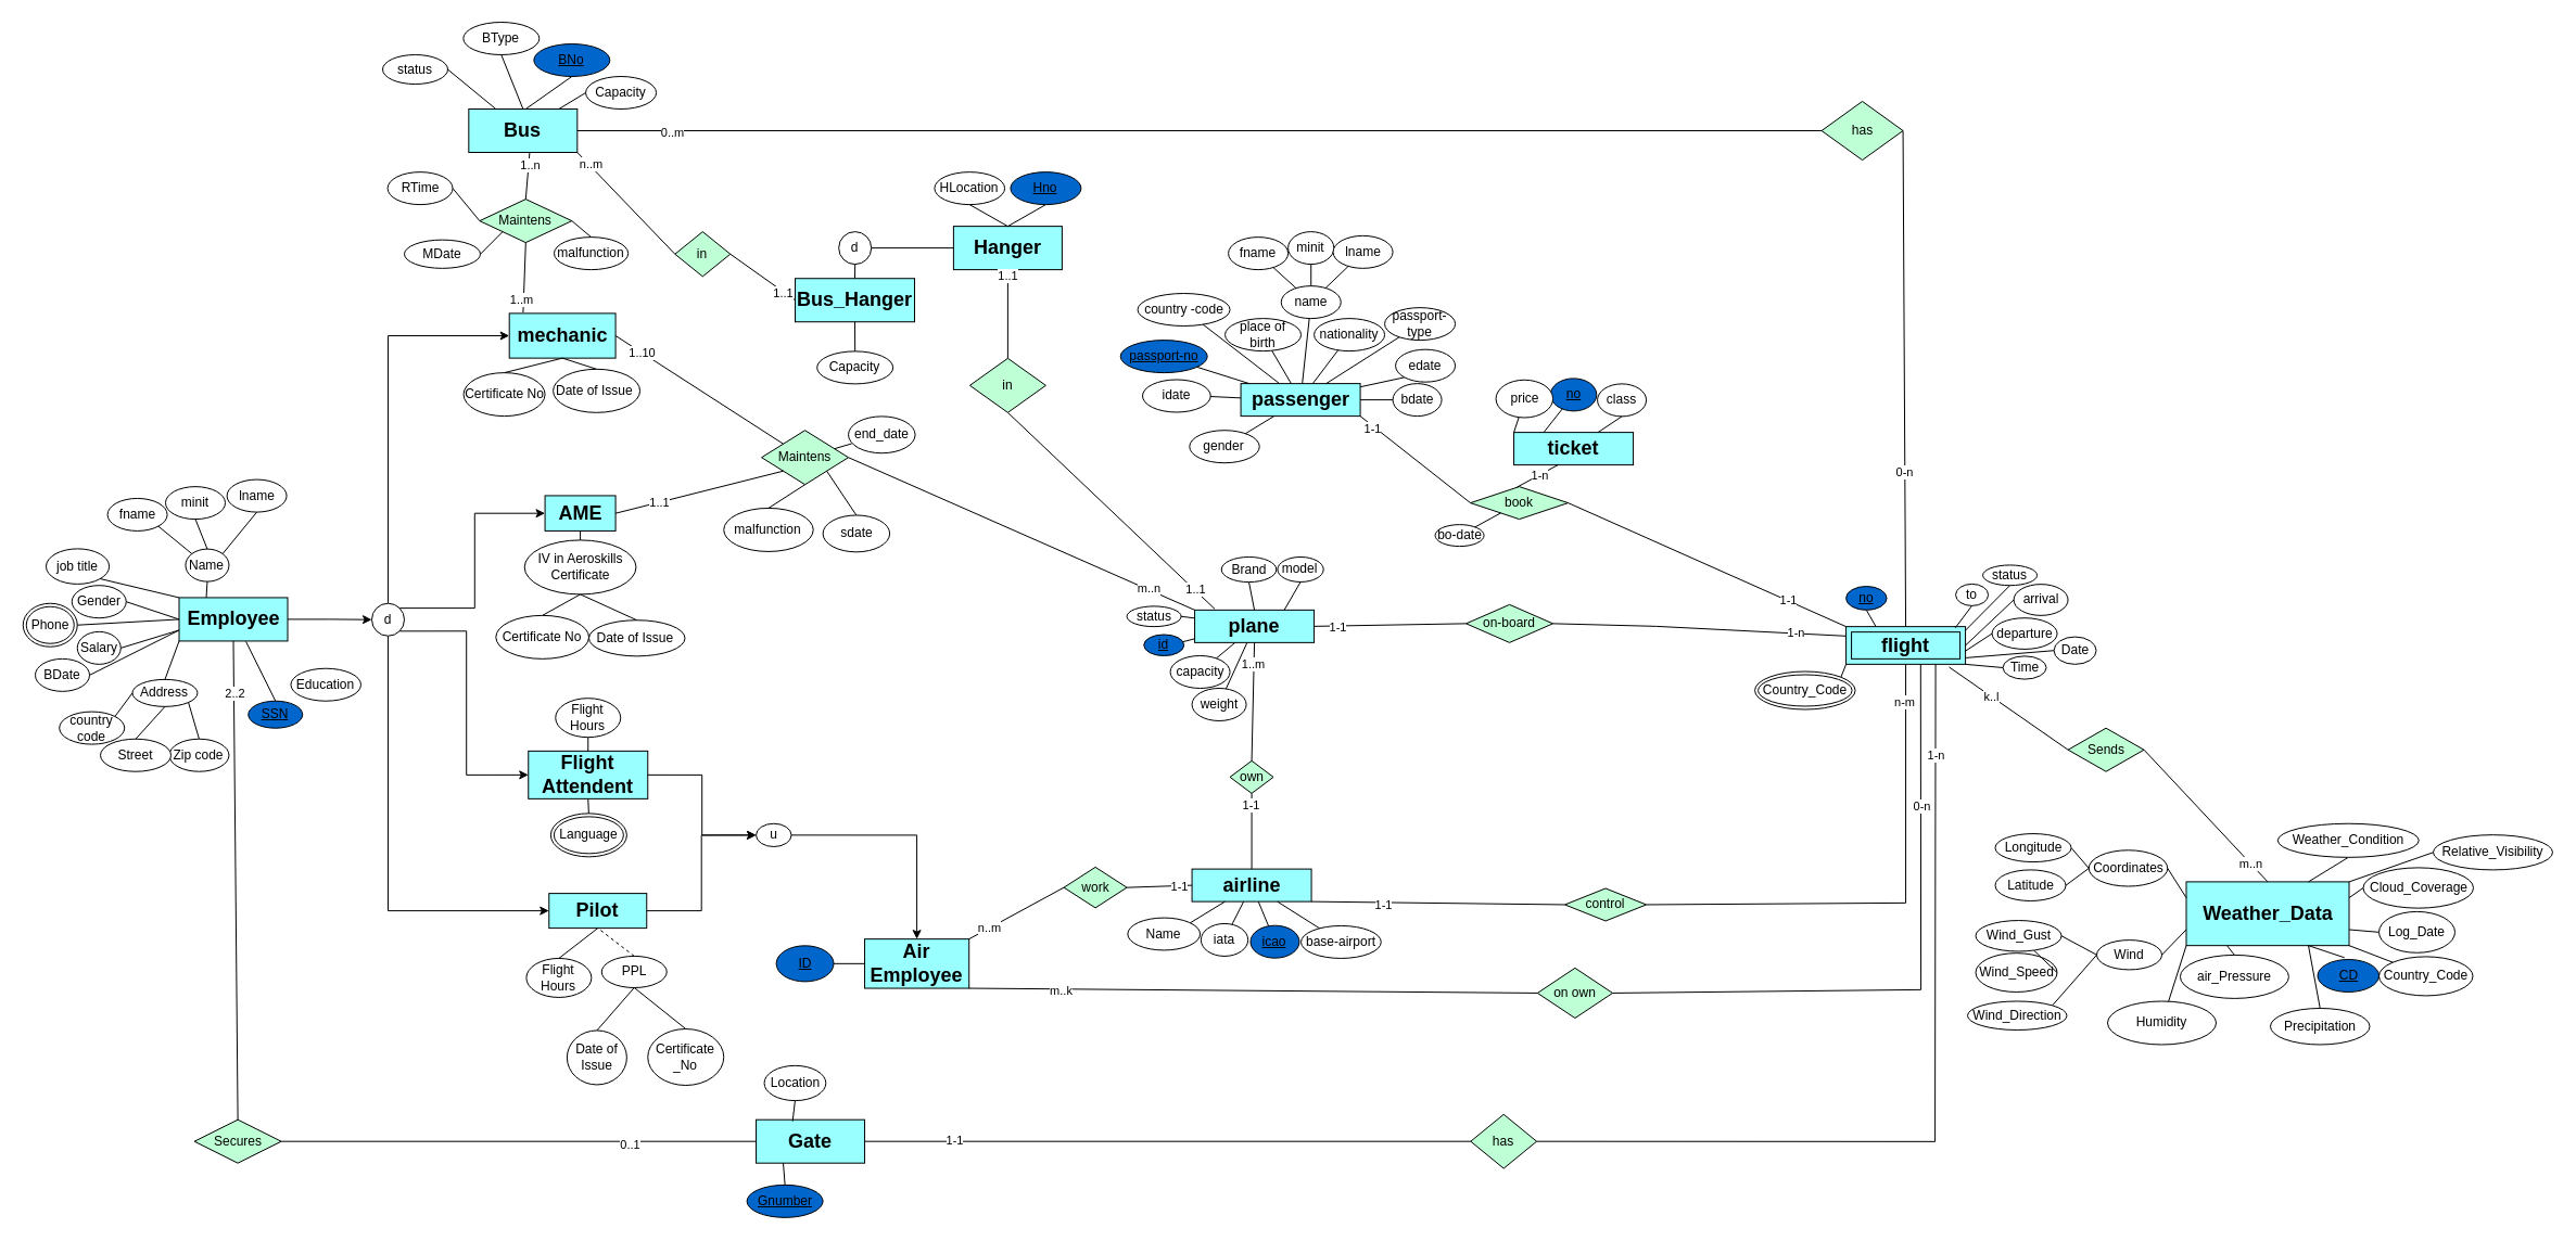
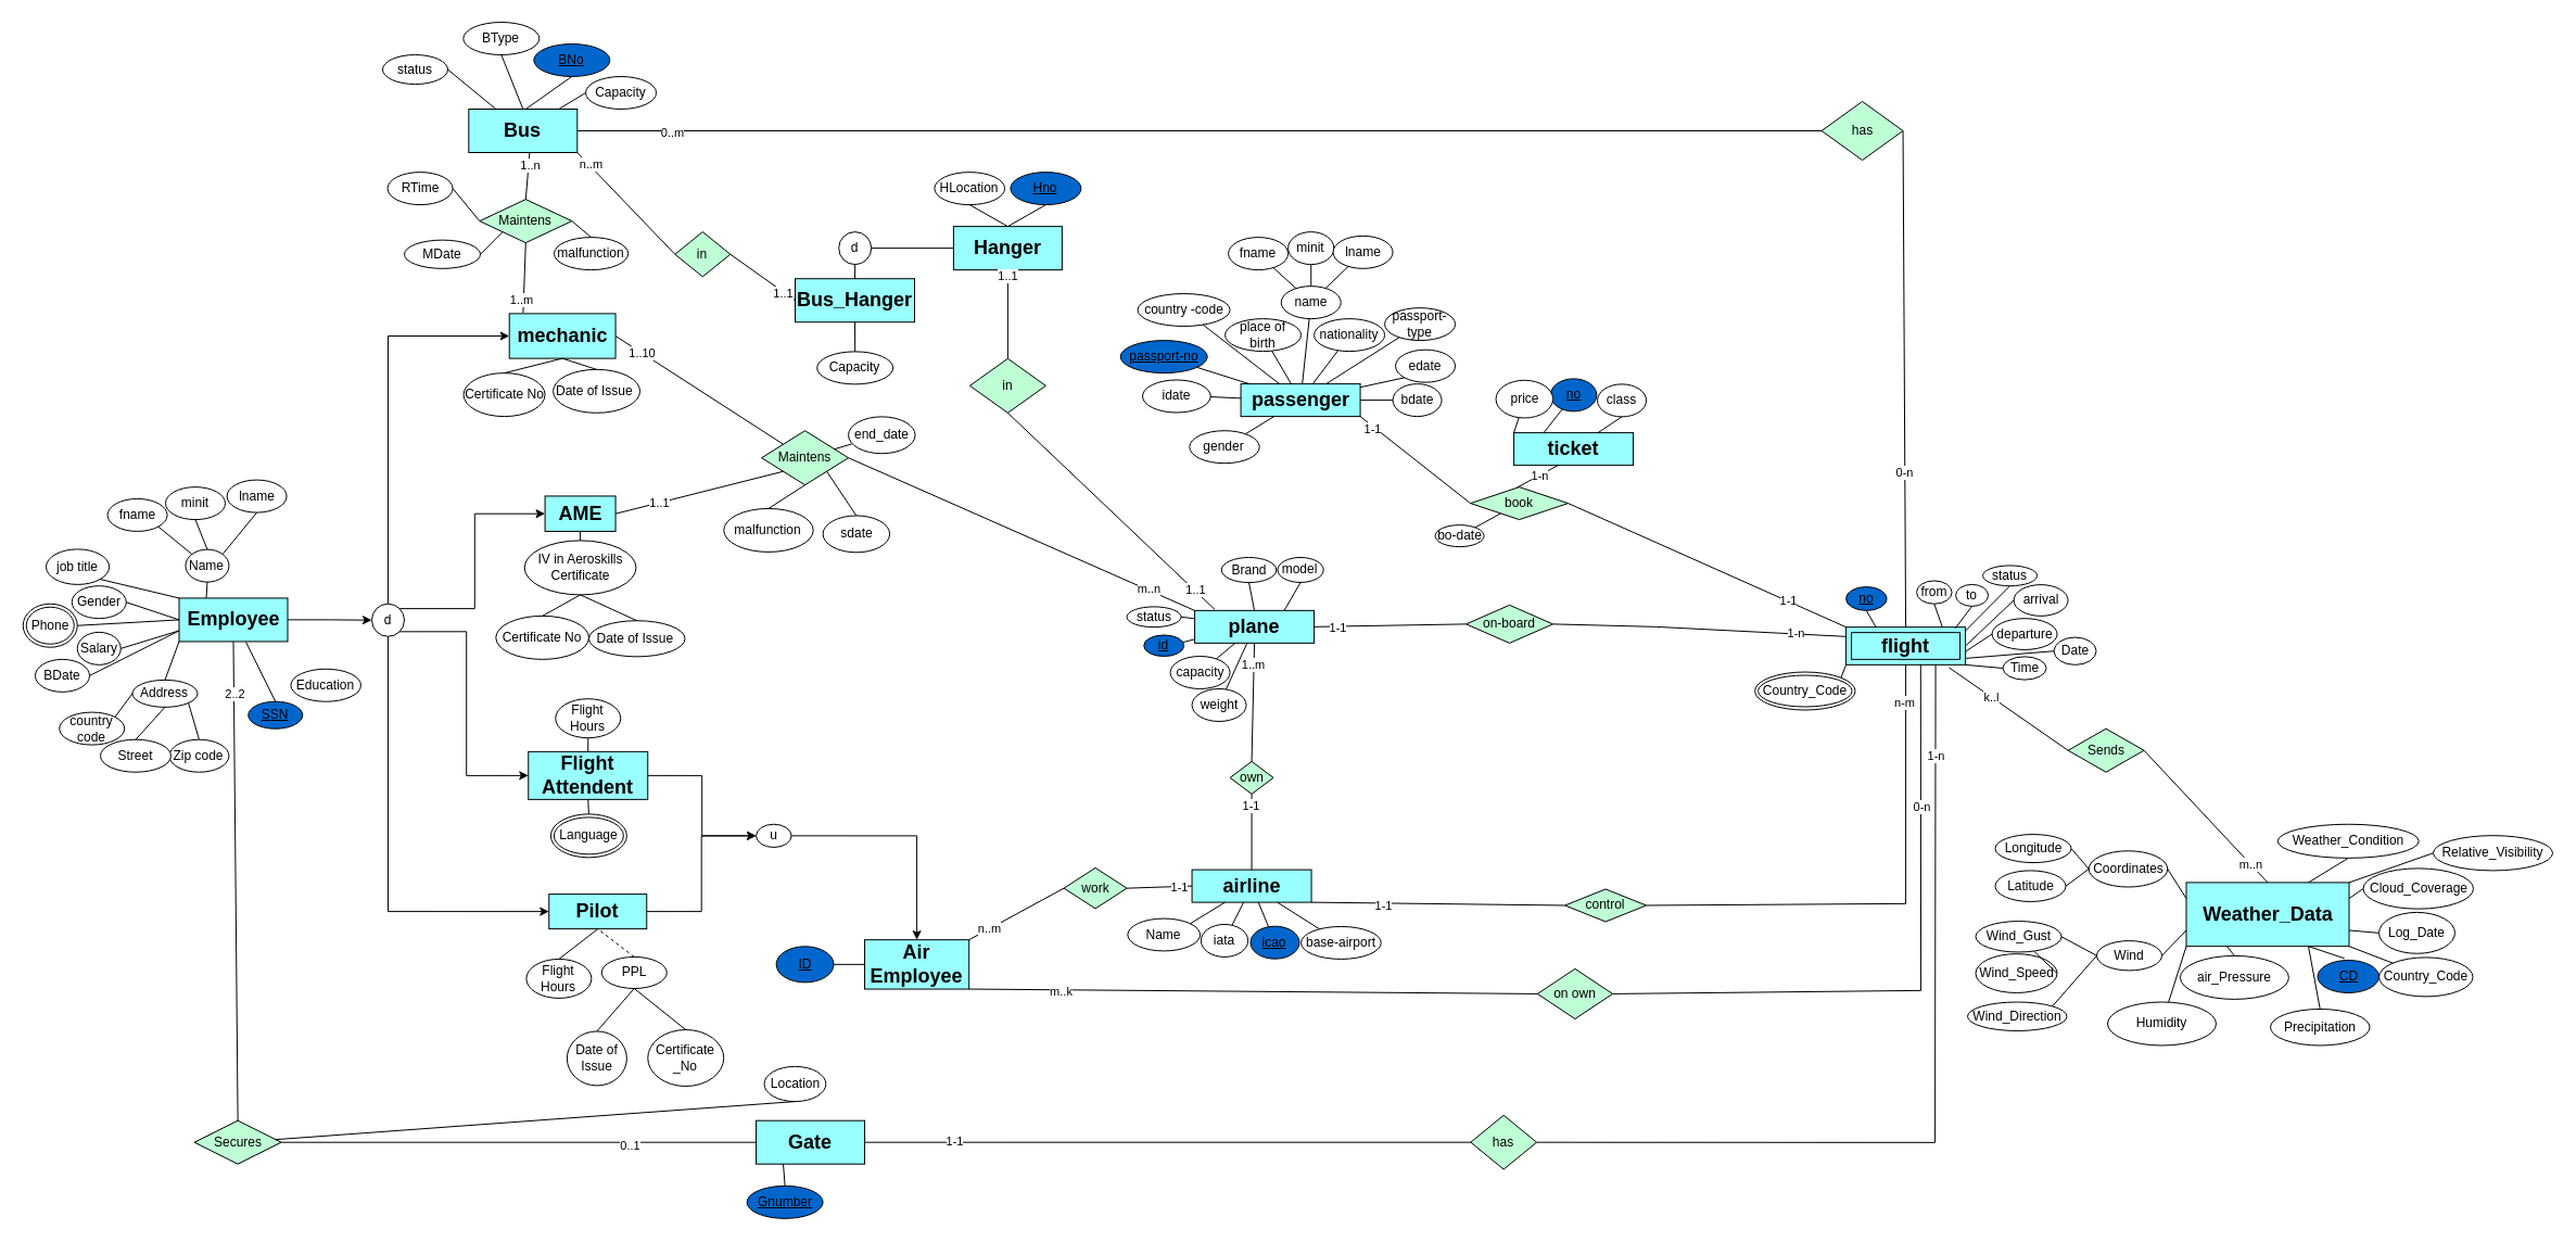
+ <mxCell id="8" value="from" style="ellipse;whiteSpace=wrap;html=1;align=center;" parent="1" vertex="1"><mxGeometry x="1765.07" y="534.47" width="32.5" height="21.25" as="geometry" /></mxCell>
+ <mxCell id="12" value="" style="endArrow=none;html=1;rounded=0;exitX=0.5;exitY=1;exitDx=0;exitDy=0;entryX=0.806;entryY=-0.01;entryDx=0;entryDy=0;entryPerimeter=0;" parent="1" source="8" target="3" edge="1"><mxGeometry relative="1" as="geometry"><mxPoint x="1650.07" y="557.14" as="sourcePoint" /><mxPoint x="1760.07" y="567.14" as="targetPoint" /></mxGeometry></mxCell>
- <mxCell id="259" value="" style="endArrow=none;html=1;rounded=0;exitX=0.5;exitY=1;exitDx=0;exitDy=0;entryX=0.336;entryY=0.039;entryDx=0;entryDy=0;entryPerimeter=0;" parent="1" source="258" target="156" edge="1"><mxGeometry relative="1" as="geometry"><mxPoint x="796.04" y="1023.11" as="sourcePoint" /><mxPoint x="956.04" y="1023.11" as="targetPoint" /></mxGeometry></mxCell>
+ <mxCell id="259" value="" style="endArrow=none;html=1;rounded=0;exitX=0.5;exitY=1;exitDx=0;exitDy=0;" parent="1" source="258" target="158" edge="1"><mxGeometry relative="1" as="geometry"><mxPoint x="796.04" y="1023.11" as="sourcePoint" /><mxPoint x="956.04" y="1023.11" as="targetPoint" /></mxGeometry></mxCell>
